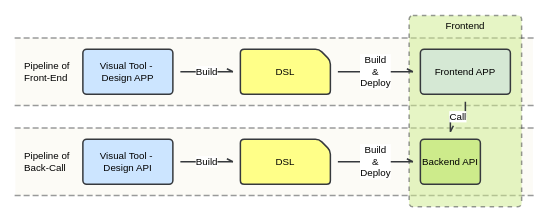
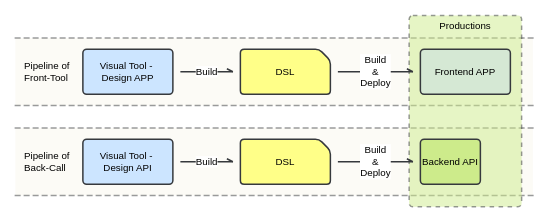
- <mxCell id="4" value="Frontend" style="rounded=1;whiteSpace=wrap;html=1;strokeWidth=2;absoluteArcSize=1;arcSize=10;fontSize=13;fillColor=#cdeb8b;strokeColor=#36393d;verticalAlign=top;opacity=50;dashed=1;" vertex="1" parent="1"><mxGeometry x="545" y="20" width="150" height="255" as="geometry" /></mxCell>
+ <mxCell id="4" value="Productions" style="rounded=1;whiteSpace=wrap;html=1;strokeWidth=2;absoluteArcSize=1;arcSize=10;fontSize=13;fillColor=#cdeb8b;strokeColor=#36393d;verticalAlign=top;opacity=50;dashed=1;" vertex="1" parent="1"><mxGeometry x="545" y="20" width="150" height="255" as="geometry" /></mxCell>
- <mxCell id="3" value="Pipeline of &lt;br style=&quot;font-size: 13px;&quot;&gt;Front-End" style="shape=partialRectangle;whiteSpace=wrap;html=1;left=0;right=0;rounded=1;dashed=1;fontSize=13;strokeWidth=2;opacity=50;align=left;fillColor=#f9f7ed;strokeColor=#36393d;spacingLeft=10;" vertex="1" parent="1"><mxGeometry x="20" y="50" width="690" height="90" as="geometry" /></mxCell>
+ <mxCell id="3" value="Pipeline of &lt;br style=&quot;font-size: 13px;&quot;&gt;Front-Tool" style="shape=partialRectangle;whiteSpace=wrap;html=1;left=0;right=0;rounded=1;dashed=1;fontSize=13;strokeWidth=2;opacity=50;align=left;fillColor=#f9f7ed;strokeColor=#36393d;spacingLeft=10;" vertex="1" parent="1"><mxGeometry x="20" y="50" width="690" height="90" as="geometry" /></mxCell>
- <mxCell id="8" value="Call" style="edgeStyle=orthogonalEdgeStyle;rounded=0;orthogonalLoop=1;jettySize=auto;html=1;endArrow=openAsync;endFill=0;strokeWidth=2;perimeterSpacing=10;fontSize=13;fillColor=#eeeeee;strokeColor=#36393d;" edge="1" parent="1" source="9" target="13"><mxGeometry relative="1" as="geometry" /></mxCell>
